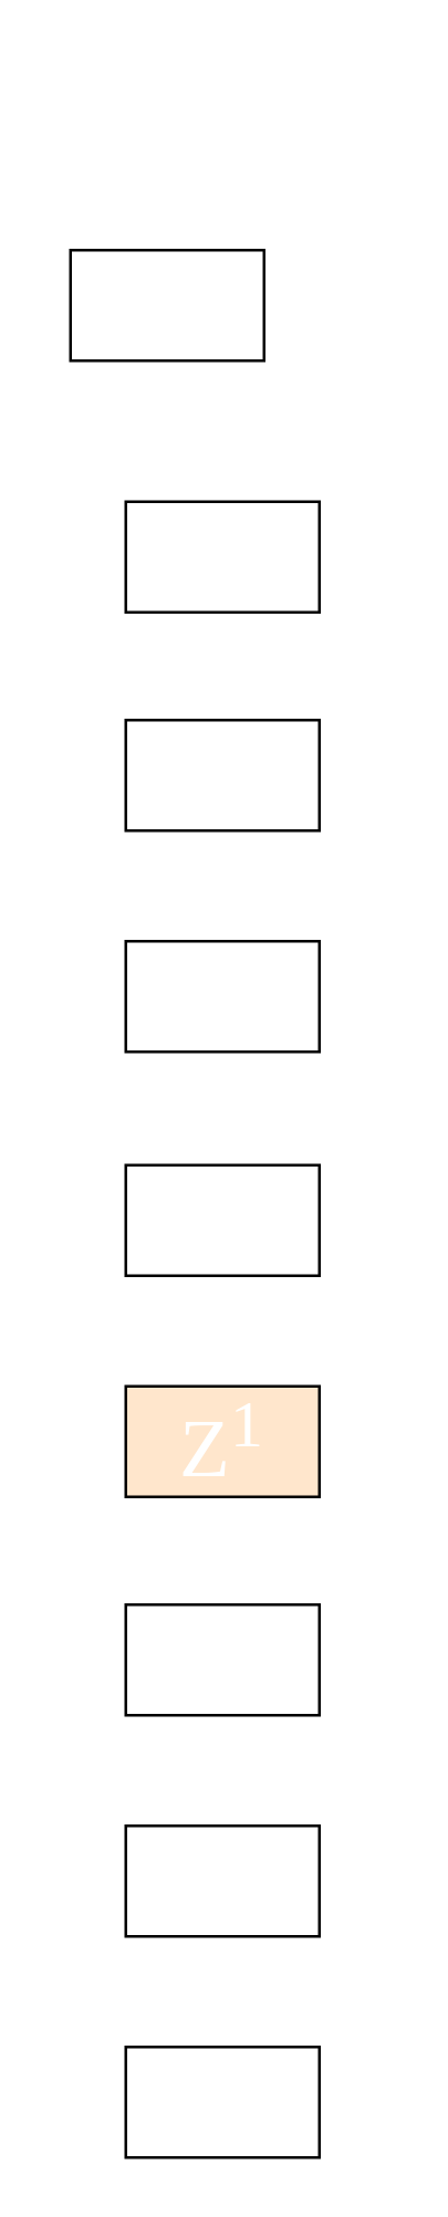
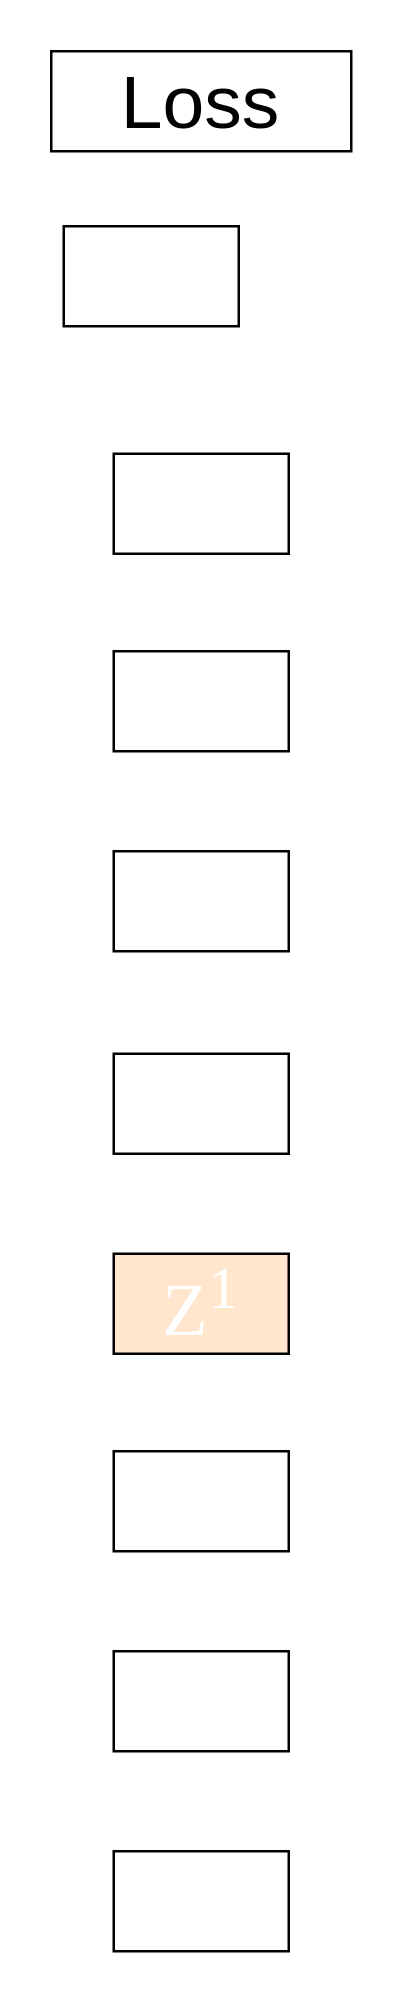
+ <mxCell id="2" value="Loss" style="rounded=0;whiteSpace=wrap;html=1;fontSize=30;" vertex="1" parent="1"><mxGeometry x="20" y="20" width="120" height="40" as="geometry" /></mxCell>
